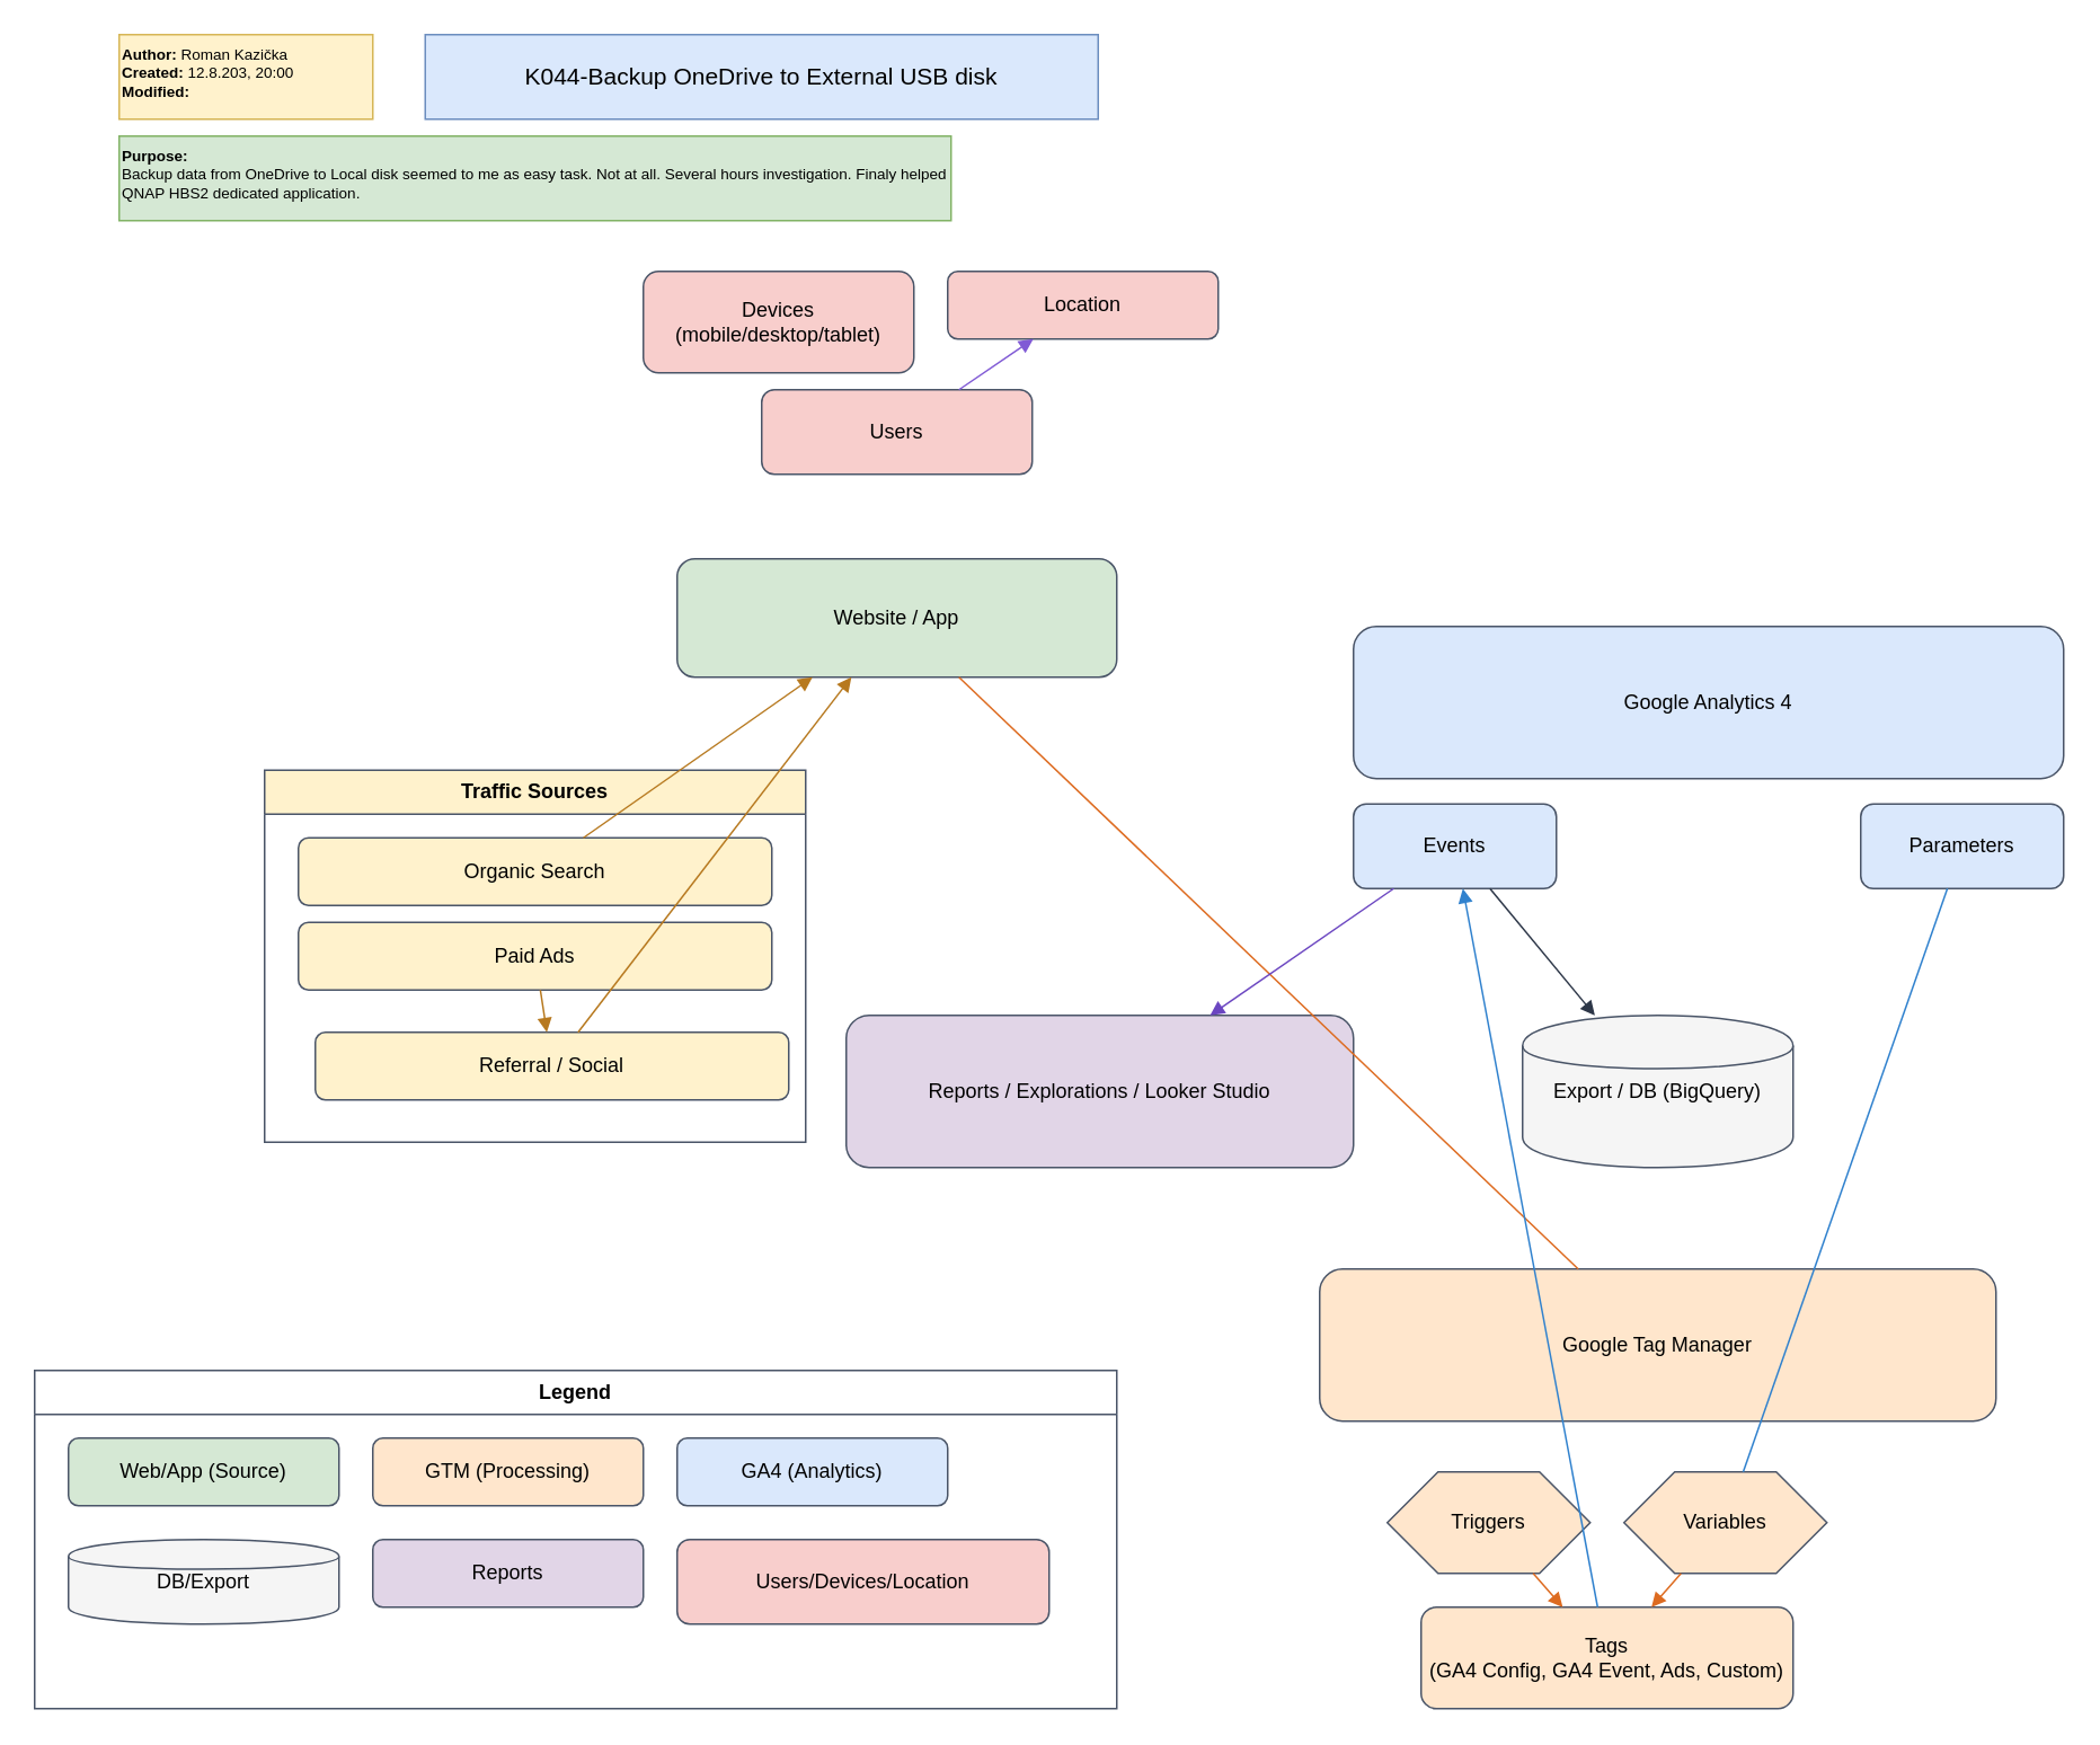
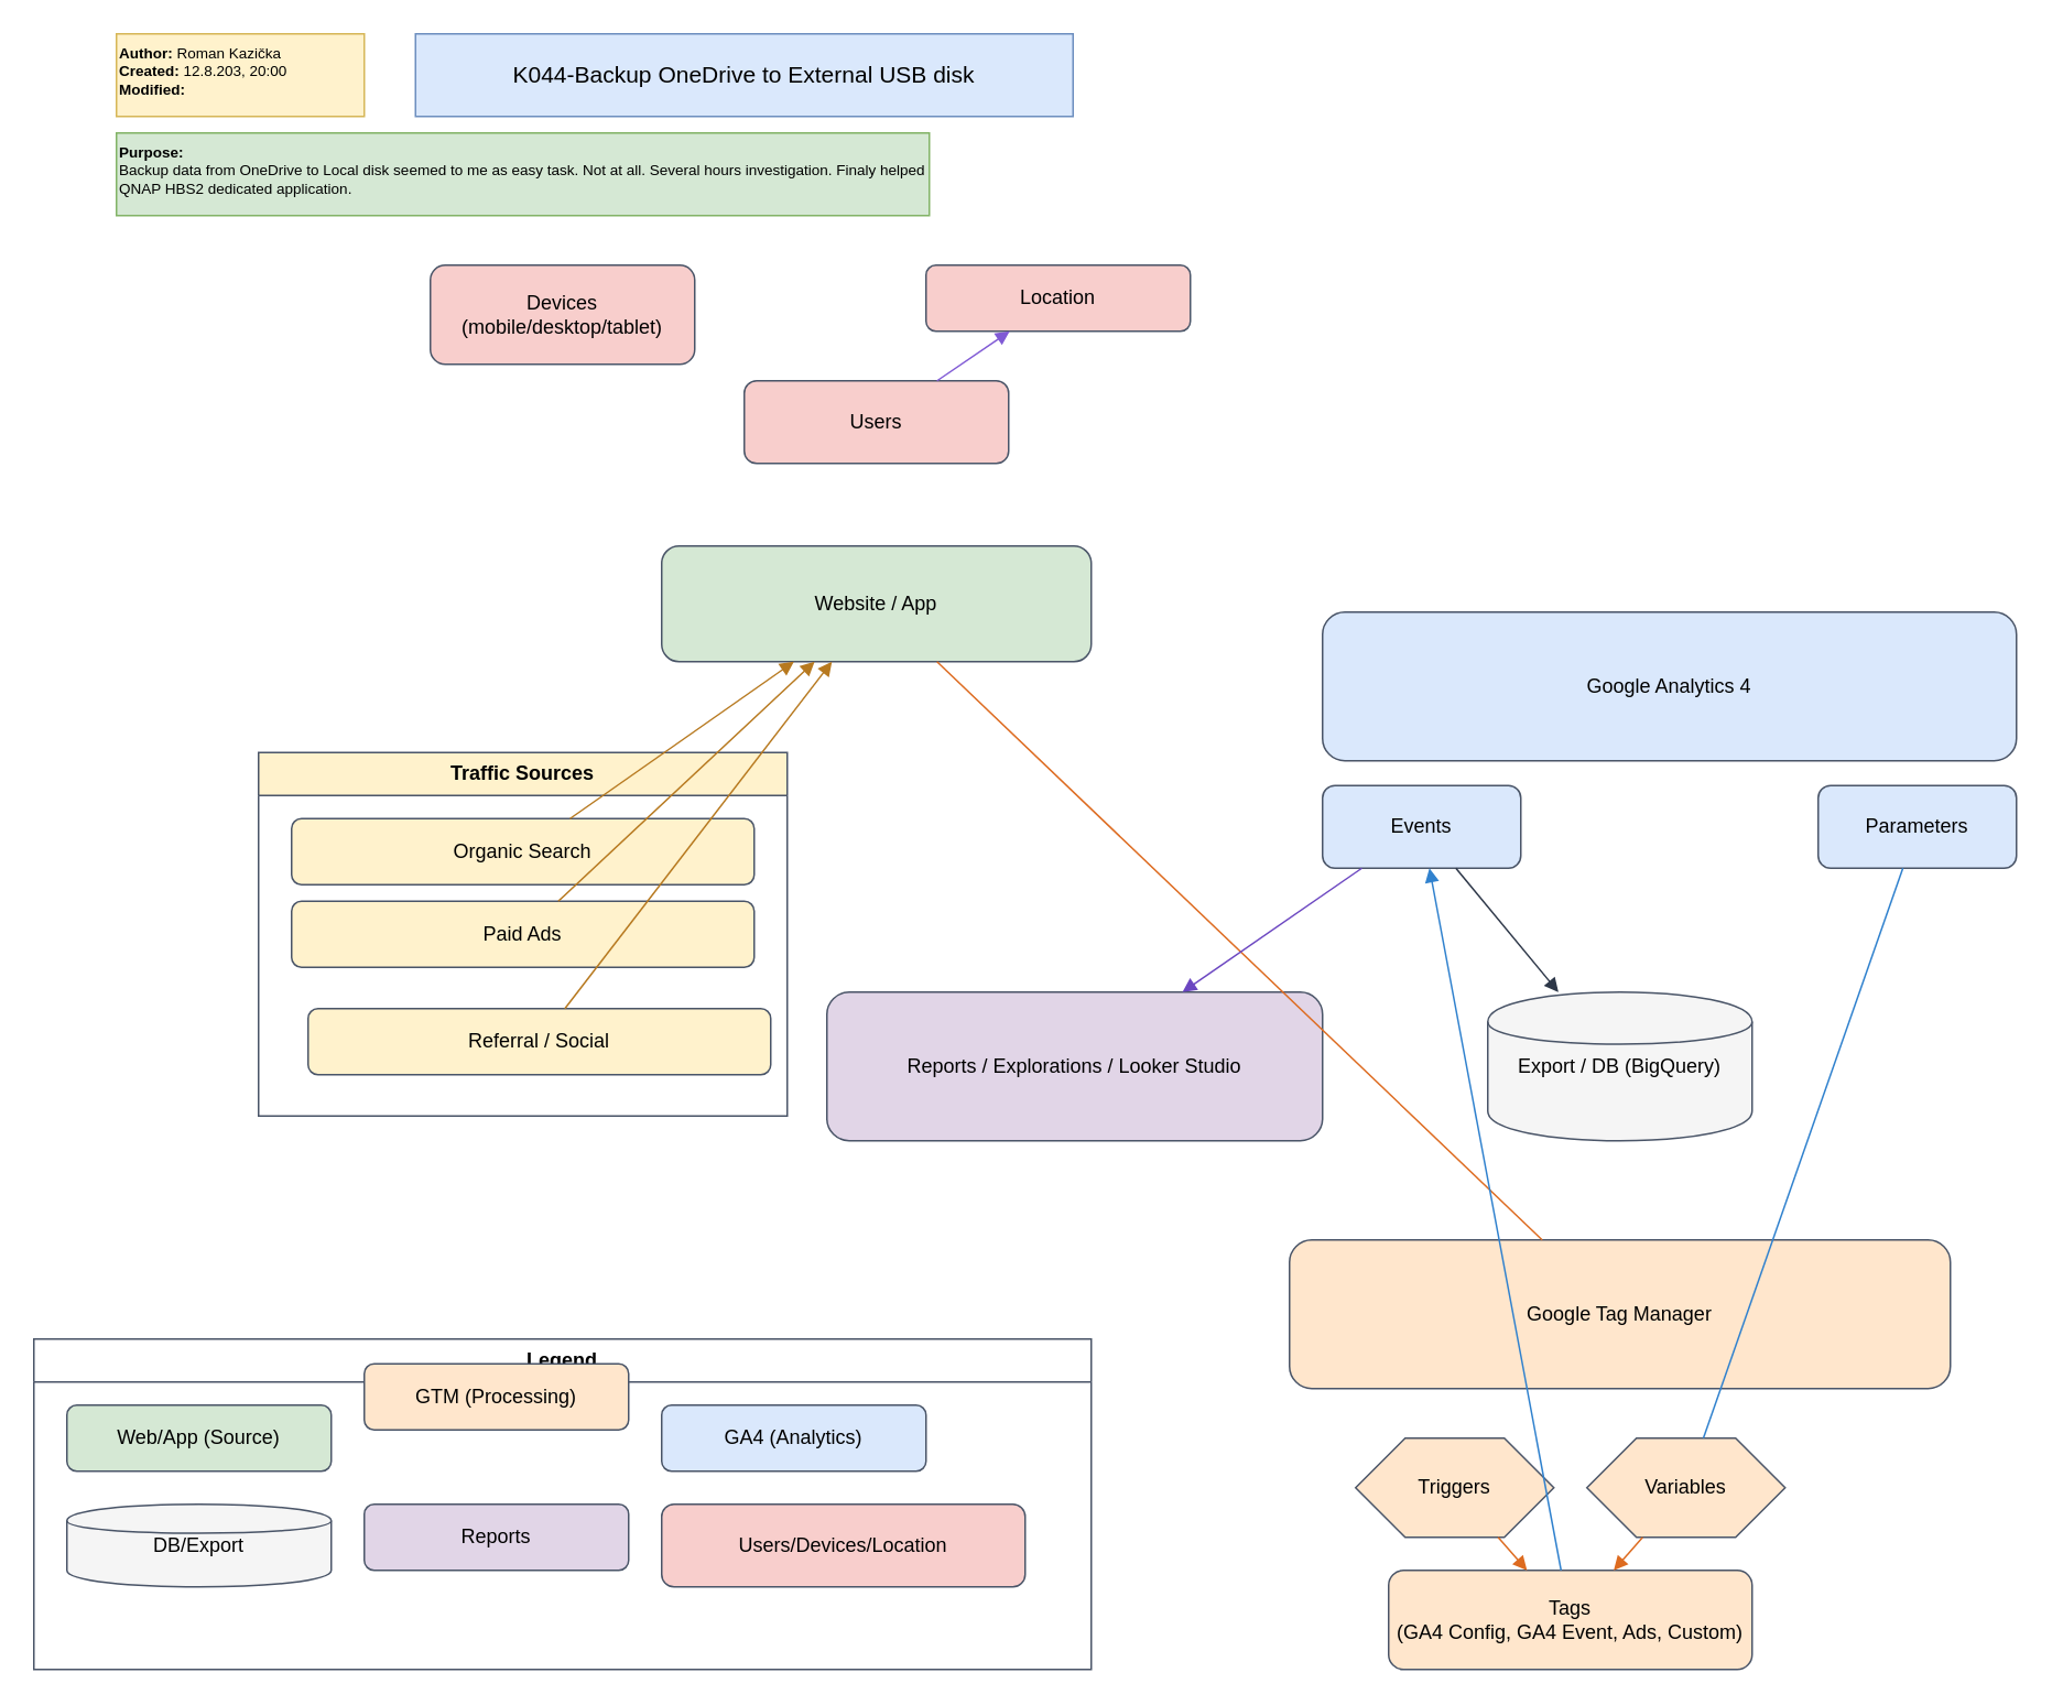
- <mxCell id="3" value="Devices&#10;(mobile/desktop/tablet)" style="rounded=1;whiteSpace=wrap;html=1;fillColor=#f8cecc;strokeColor=#4a5568;" parent="1" vertex="1"><mxGeometry x="380" y="160" width="160" height="60" as="geometry" /></mxCell>
+ <mxCell id="3" value="Devices&#10;(mobile/desktop/tablet)" style="rounded=1;whiteSpace=wrap;html=1;fillColor=#f8cecc;strokeColor=#4a5568;" parent="1" vertex="1"><mxGeometry x="260" y="160" width="160" height="60" as="geometry" /></mxCell>
- <mxCell id="28" style="endArrow=block;rounded=1;strokeColor=#b7791f;" parent="1" source="7" target="8" edge="1"><mxGeometry relative="1" as="geometry" /></mxCell>
+ <mxCell id="28" style="endArrow=block;rounded=1;strokeColor=#b7791f;" parent="1" source="7" target="9" edge="1"><mxGeometry relative="1" as="geometry" /></mxCell>
- <mxCell id="21" value="GTM (Processing)" style="rounded=1;whiteSpace=wrap;html=1;fillColor=#ffe6cc;strokeColor=#4a5568;" parent="19" vertex="1"><mxGeometry x="200" y="40" width="160" height="40" as="geometry" /></mxCell>
+ <mxCell id="21" value="GTM (Processing)" style="rounded=1;whiteSpace=wrap;html=1;fillColor=#ffe6cc;strokeColor=#4a5568;" parent="19" vertex="1"><mxGeometry x="200" y="15" width="160" height="40" as="geometry" /></mxCell>
